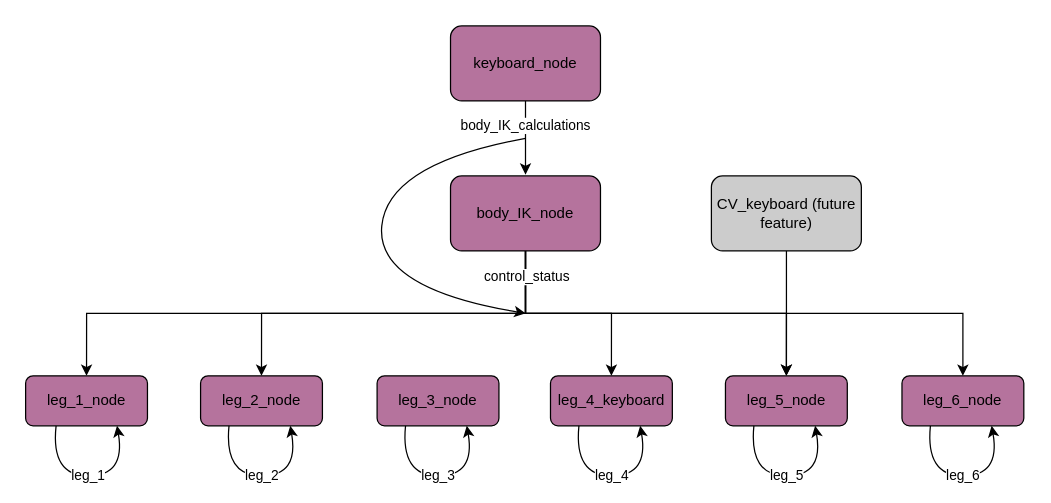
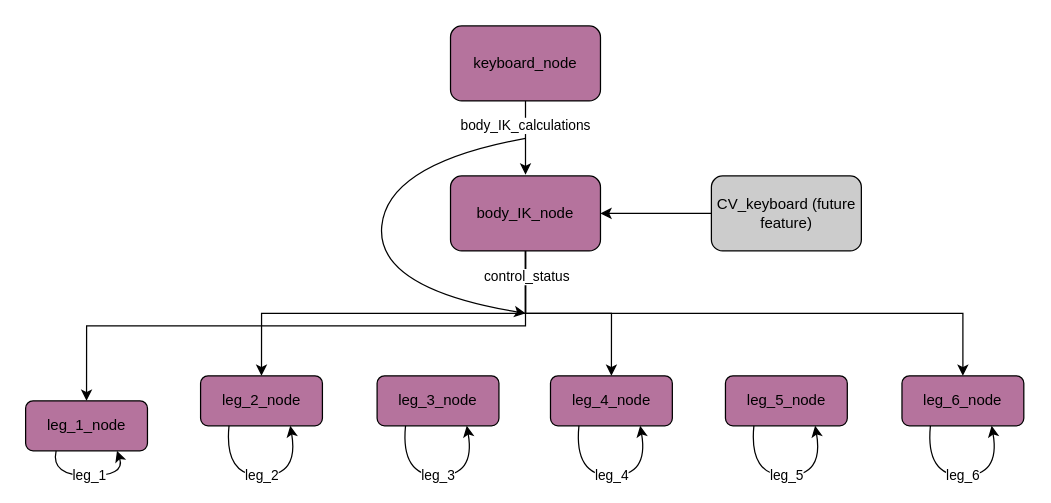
- <mxCell id="24" value="" style="edgeStyle=orthogonalEdgeStyle;rounded=0;orthogonalLoop=1;jettySize=auto;html=1;" edge="1" parent="1" source="25" target="15"><mxGeometry relative="1" as="geometry" /></mxCell>
+ <mxCell id="24" value="" style="edgeStyle=orthogonalEdgeStyle;rounded=0;orthogonalLoop=1;jettySize=auto;html=1;" edge="1" parent="1" source="25" target="8"><mxGeometry relative="1" as="geometry" /></mxCell>
- <mxCell id="3" style="edgeStyle=orthogonalEdgeStyle;rounded=0;orthogonalLoop=1;jettySize=auto;html=1;exitX=0.5;exitY=1;exitDx=0;exitDy=0;entryX=0.5;entryY=0;entryDx=0;entryDy=0;" edge="1" parent="1" source="8" target="15"><mxGeometry relative="1" as="geometry" /></mxCell>
- <mxCell id="13" value="leg_1_node&lt;br&gt;" style="rounded=1;whiteSpace=wrap;html=1;fillColor=#B5739D;" vertex="1" parent="1"><mxGeometry x="20" y="300" width="97.5" height="40" as="geometry" /></mxCell>
+ <mxCell id="13" value="leg_1_node&lt;br&gt;" style="rounded=1;whiteSpace=wrap;html=1;fillColor=#B5739D;" vertex="1" parent="1"><mxGeometry x="20" y="320" width="97.5" height="40" as="geometry" /></mxCell>
- <mxCell id="16" value="leg_4_keyboard" style="rounded=1;whiteSpace=wrap;html=1;fillColor=#B5739D;" vertex="1" parent="1"><mxGeometry x="440" y="300" width="97.5" height="40" as="geometry" /></mxCell>
+ <mxCell id="16" value="leg_4_node" style="rounded=1;whiteSpace=wrap;html=1;fillColor=#B5739D;" vertex="1" parent="1"><mxGeometry x="440" y="300" width="97.5" height="40" as="geometry" /></mxCell>
